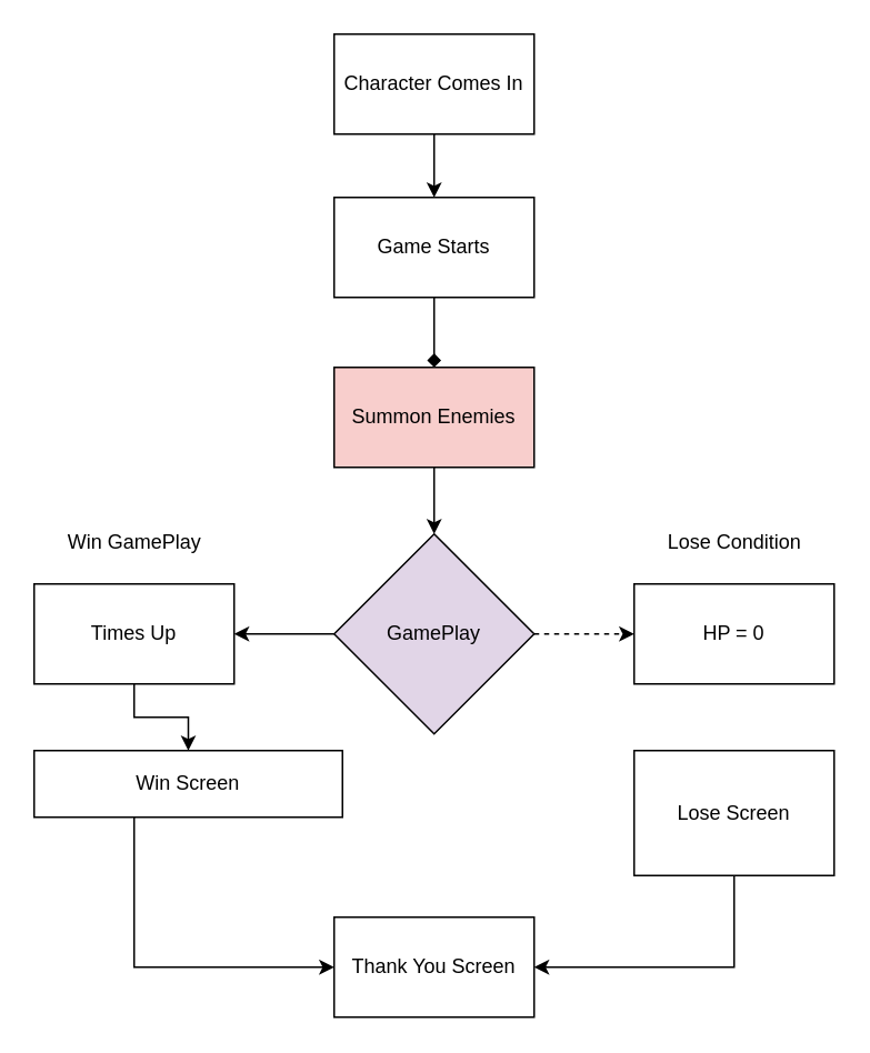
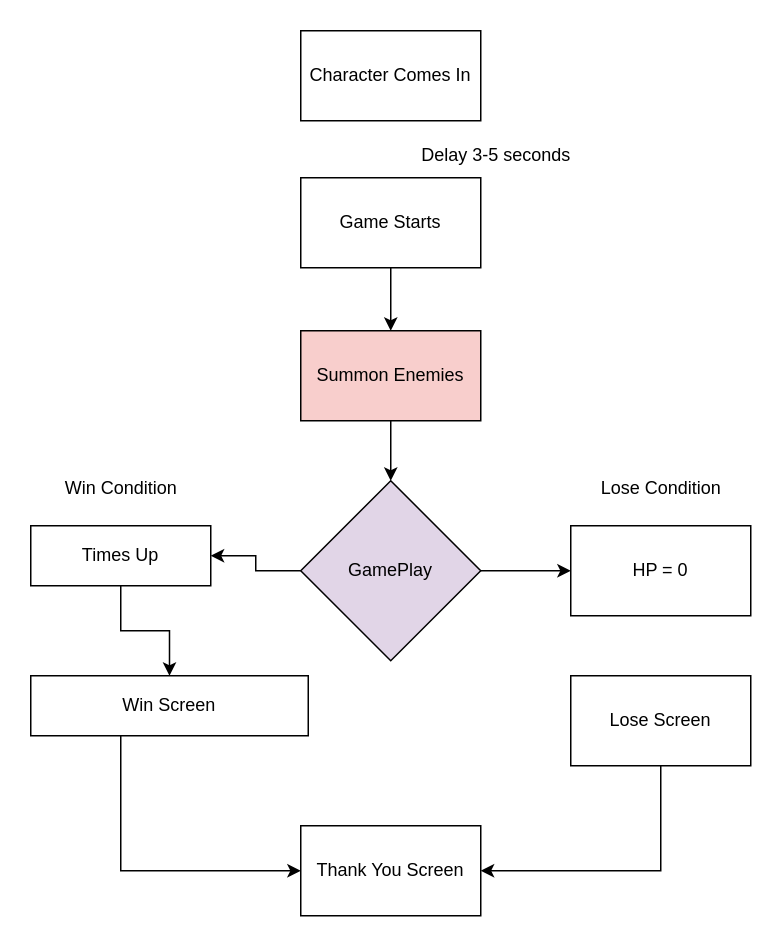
- <mxCell id="2" style="edgeStyle=orthogonalEdgeStyle;rounded=0;orthogonalLoop=1;jettySize=auto;html=1;entryX=0.5;entryY=0;entryDx=0;entryDy=0;" edge="1" parent="1" source="3" target="5"><mxGeometry relative="1" as="geometry" /></mxCell>
+ <mxCell id="6" value="Delay 3-5 seconds" style="text;html=1;align=center;verticalAlign=middle;resizable=0;points=[];autosize=1;strokeColor=none;fillColor=none;" vertex="1" parent="1"><mxGeometry x="270" y="88" width="120" height="30" as="geometry" /></mxCell>
- <mxCell id="4" style="edgeStyle=orthogonalEdgeStyle;rounded=0;orthogonalLoop=1;jettySize=auto;html=1;entryX=0.5;entryY=0;entryDx=0;entryDy=0;endArrow=diamond;" edge="1" parent="1" source="5" target="8"><mxGeometry relative="1" as="geometry" /></mxCell>
+ <mxCell id="4" style="edgeStyle=orthogonalEdgeStyle;rounded=0;orthogonalLoop=1;jettySize=auto;html=1;entryX=0.5;entryY=0;entryDx=0;entryDy=0;" edge="1" parent="1" source="5" target="8"><mxGeometry relative="1" as="geometry" /></mxCell>
- <mxCell id="15" value="Win GamePlay" style="text;html=1;align=center;verticalAlign=middle;resizable=0;points=[];autosize=1;strokeColor=none;fillColor=none;" vertex="1" parent="1"><mxGeometry x="30" y="310" width="100" height="30" as="geometry" /></mxCell>
+ <mxCell id="15" value="Win Condition" style="text;html=1;align=center;verticalAlign=middle;resizable=0;points=[];autosize=1;strokeColor=none;fillColor=none;" vertex="1" parent="1"><mxGeometry x="30" y="310" width="100" height="30" as="geometry" /></mxCell>
- <mxCell id="14" value="Times Up" style="rounded=0;whiteSpace=wrap;html=1;" vertex="1" parent="1"><mxGeometry x="20" y="350" width="120" height="60" as="geometry" /></mxCell>
+ <mxCell id="14" value="Times Up" style="rounded=0;whiteSpace=wrap;html=1;" vertex="1" parent="1"><mxGeometry x="20" y="350" width="120" height="40" as="geometry" /></mxCell>
- <mxCell id="9" style="edgeStyle=orthogonalEdgeStyle;rounded=0;orthogonalLoop=1;jettySize=auto;html=1;entryX=0;entryY=0.5;entryDx=0;entryDy=0;dashed=1;" edge="1" parent="1" source="11" target="12"><mxGeometry relative="1" as="geometry" /></mxCell>
+ <mxCell id="9" style="edgeStyle=orthogonalEdgeStyle;rounded=0;orthogonalLoop=1;jettySize=auto;html=1;entryX=0;entryY=0.5;entryDx=0;entryDy=0;" edge="1" parent="1" source="11" target="12"><mxGeometry relative="1" as="geometry" /></mxCell>
- <mxCell id="19" value="Lose Screen" style="rounded=0;whiteSpace=wrap;html=1;" vertex="1" parent="1"><mxGeometry x="380" y="450" width="120" height="75" as="geometry" /></mxCell>
+ <mxCell id="19" value="Lose Screen" style="rounded=0;whiteSpace=wrap;html=1;" vertex="1" parent="1"><mxGeometry x="380" y="450" width="120" height="60" as="geometry" /></mxCell>
